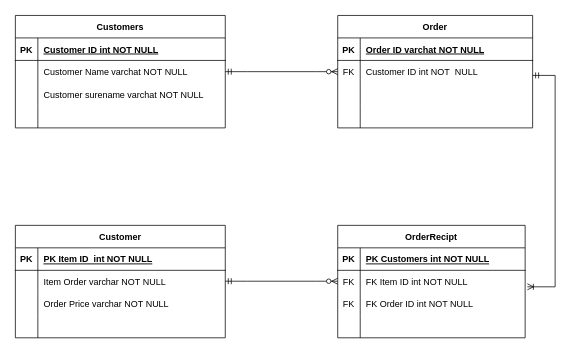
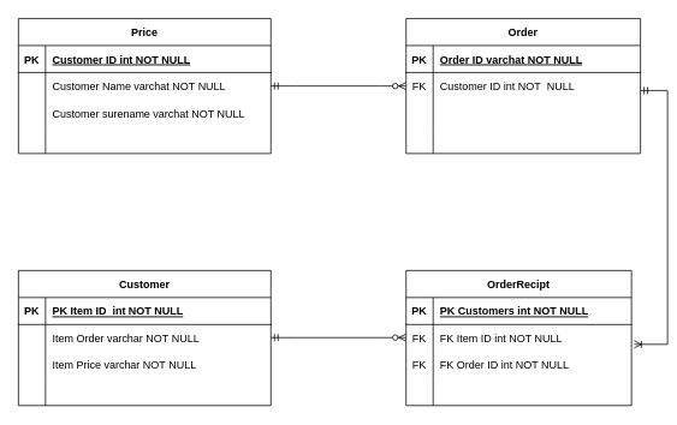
- <mxCell id="2" value="Customers" style="shape=table;startSize=30;container=1;collapsible=1;childLayout=tableLayout;fixedRows=1;rowLines=0;fontStyle=1;align=center;resizeLast=1;" vertex="1" parent="1"><mxGeometry x="20" y="20" width="280" height="150" as="geometry" /></mxCell>
+ <mxCell id="2" value="Price" style="shape=table;startSize=30;container=1;collapsible=1;childLayout=tableLayout;fixedRows=1;rowLines=0;fontStyle=1;align=center;resizeLast=1;" vertex="1" parent="1"><mxGeometry x="20" y="20" width="280" height="150" as="geometry" /></mxCell>
- <mxCell id="37" value="Order Price varchar NOT NULL" style="shape=partialRectangle;connectable=0;fillColor=none;top=0;left=0;bottom=0;right=0;align=left;spacingLeft=6;overflow=hidden;" vertex="1" parent="35"><mxGeometry x="30" width="250" height="30" as="geometry"><mxRectangle width="250" height="30" as="alternateBounds" /></mxGeometry></mxCell>
+ <mxCell id="37" value="Item Price varchar NOT NULL" style="shape=partialRectangle;connectable=0;fillColor=none;top=0;left=0;bottom=0;right=0;align=left;spacingLeft=6;overflow=hidden;" vertex="1" parent="35"><mxGeometry x="30" width="250" height="30" as="geometry"><mxRectangle width="250" height="30" as="alternateBounds" /></mxGeometry></mxCell>
